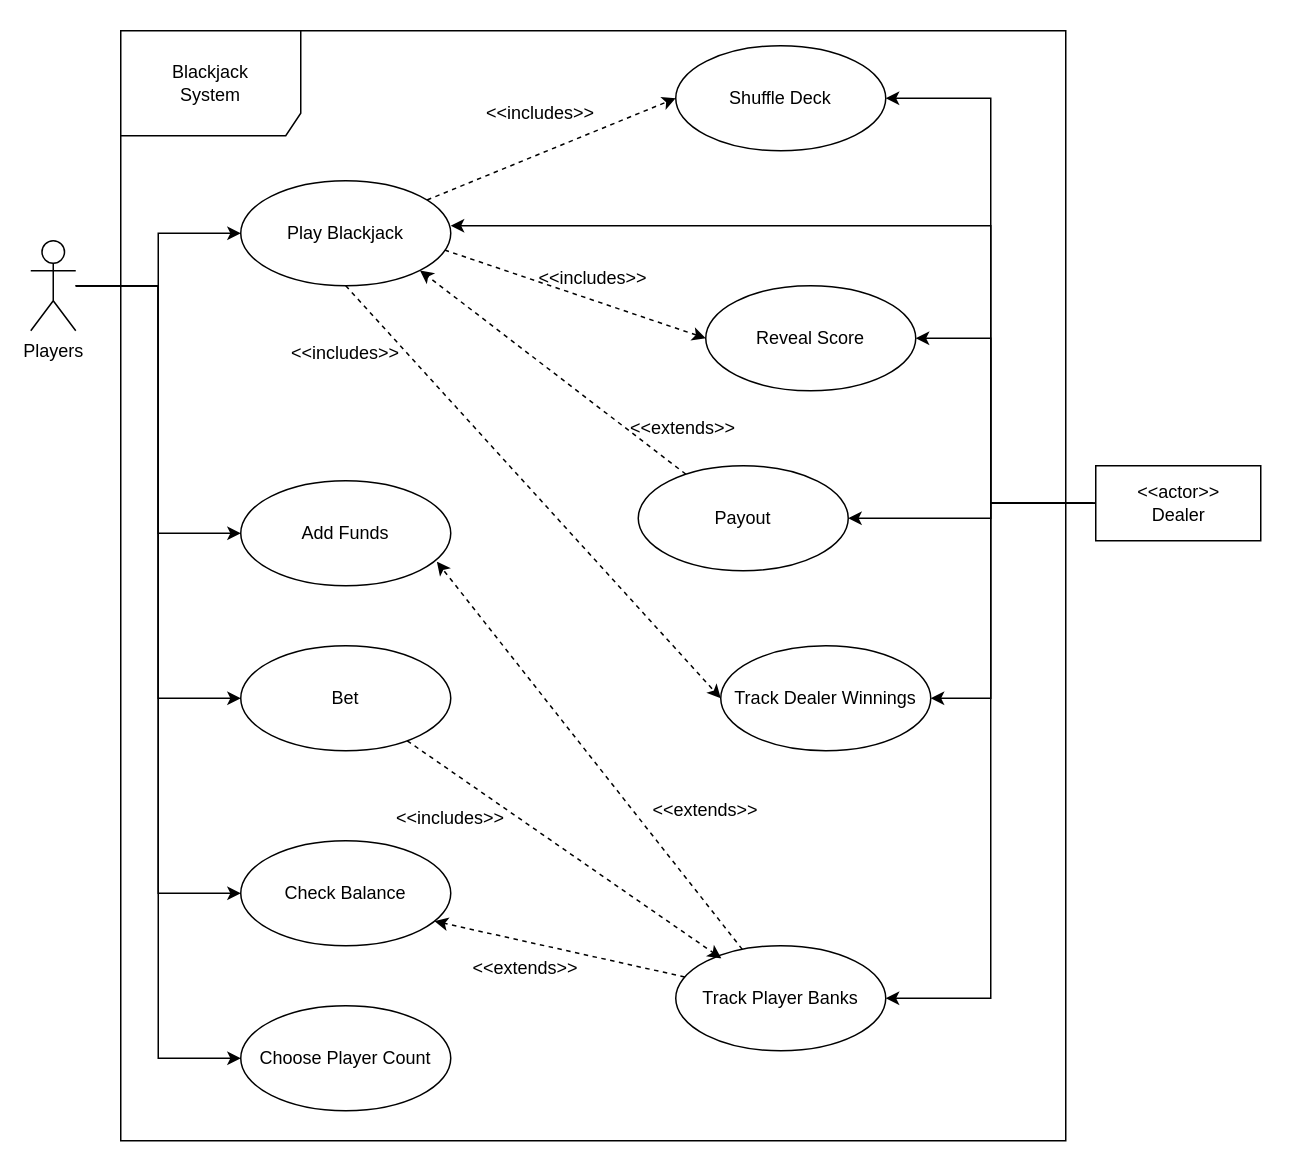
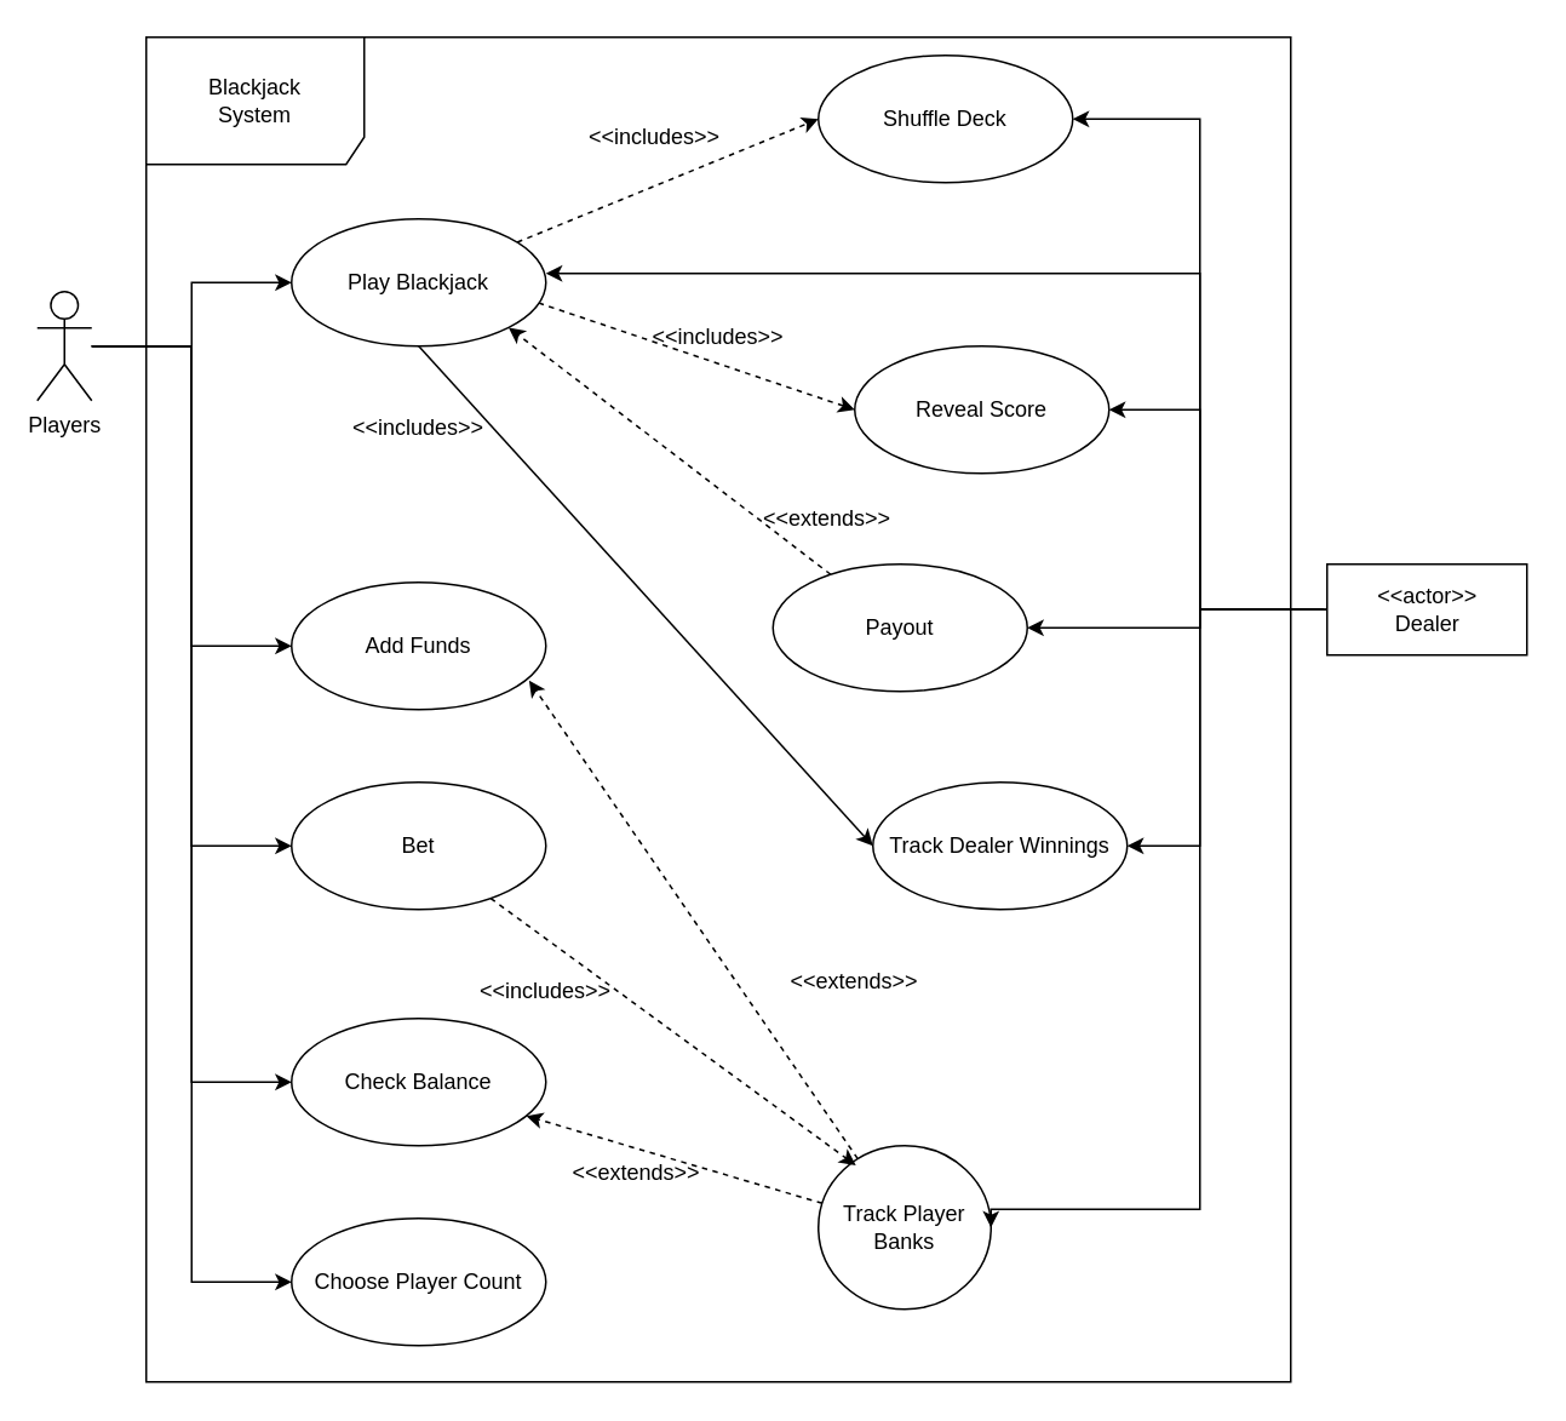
- <mxCell id="5" style="rounded=0;orthogonalLoop=1;jettySize=auto;html=1;entryX=0;entryY=0.5;entryDx=0;entryDy=0;dashed=1;exitX=0.5;exitY=1;exitDx=0;exitDy=0;" parent="1" source="6" target="34" edge="1"><mxGeometry relative="1" as="geometry" /></mxCell>
+ <mxCell id="5" style="rounded=0;orthogonalLoop=1;jettySize=auto;html=1;entryX=0;entryY=0.5;entryDx=0;entryDy=0;dashed=0;exitX=0.5;exitY=1;exitDx=0;exitDy=0;" parent="1" source="6" target="34" edge="1"><mxGeometry relative="1" as="geometry" /></mxCell>
- <mxCell id="15" value="Track Player Banks" style="ellipse;whiteSpace=wrap;html=1;" parent="1" vertex="1"><mxGeometry x="450" y="630" width="140" height="70" as="geometry" /></mxCell>
+ <mxCell id="15" value="Track Player Banks" style="ellipse;whiteSpace=wrap;html=1;" parent="1" vertex="1"><mxGeometry x="450" y="630" width="95" height="90" as="geometry" /></mxCell>
